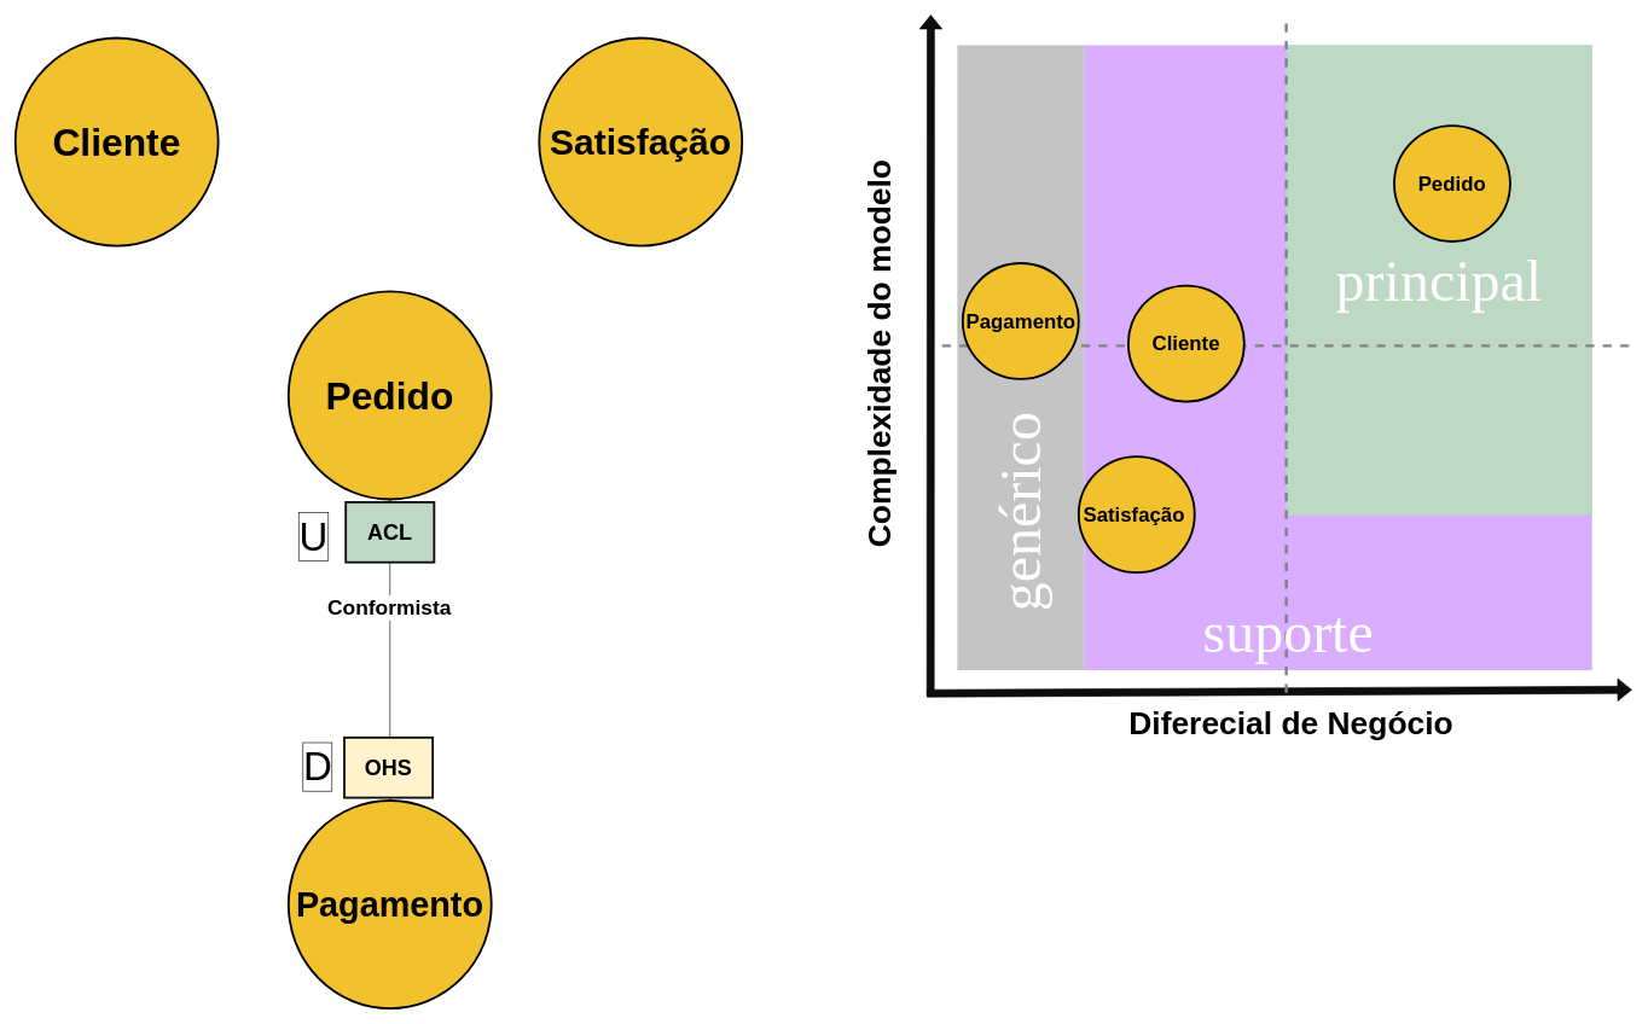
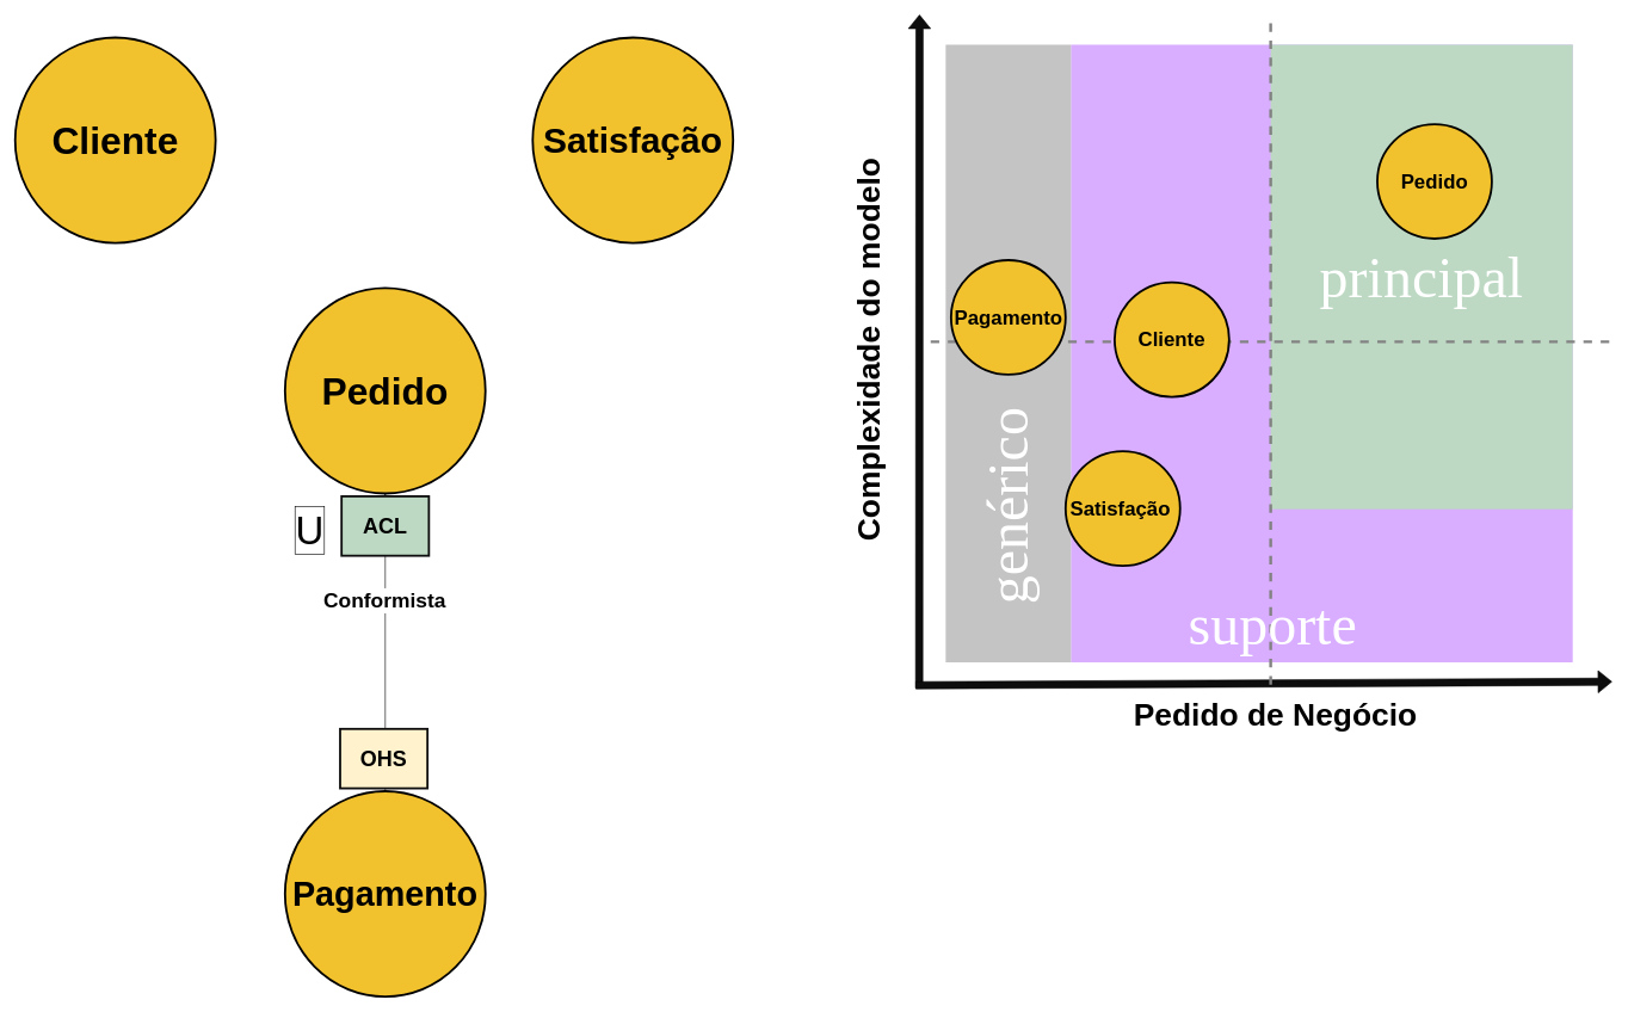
- <mxCell id="18" value="Diferecial de Negócio&amp;nbsp;" style="text;html=1;strokeColor=none;fillColor=none;align=center;verticalAlign=middle;whiteSpace=wrap;rounded=0;fontStyle=1;fontSize=44;container=0;" vertex="1" parent="2"><mxGeometry x="357.5" y="955" width="482" height="48" as="geometry" /></mxCell>
+ <mxCell id="18" value="Pedido de Negócio&amp;nbsp;" style="text;html=1;strokeColor=none;fillColor=none;align=center;verticalAlign=middle;whiteSpace=wrap;rounded=0;fontStyle=1;fontSize=44;container=0;" vertex="1" parent="2"><mxGeometry x="357.5" y="955" width="482" height="48" as="geometry" /></mxCell>
- <mxCell id="27" value="D" style="text;html=1;strokeColor=none;fillColor=none;align=center;verticalAlign=middle;whiteSpace=wrap;rounded=0;labelBackgroundColor=default;labelBorderColor=default;fontSize=55;fontStyle=0;spacingLeft=0;spacingTop=0;" vertex="1" parent="1"><mxGeometry x="412.5" y="1018" width="49" height="80" as="geometry" /></mxCell>
